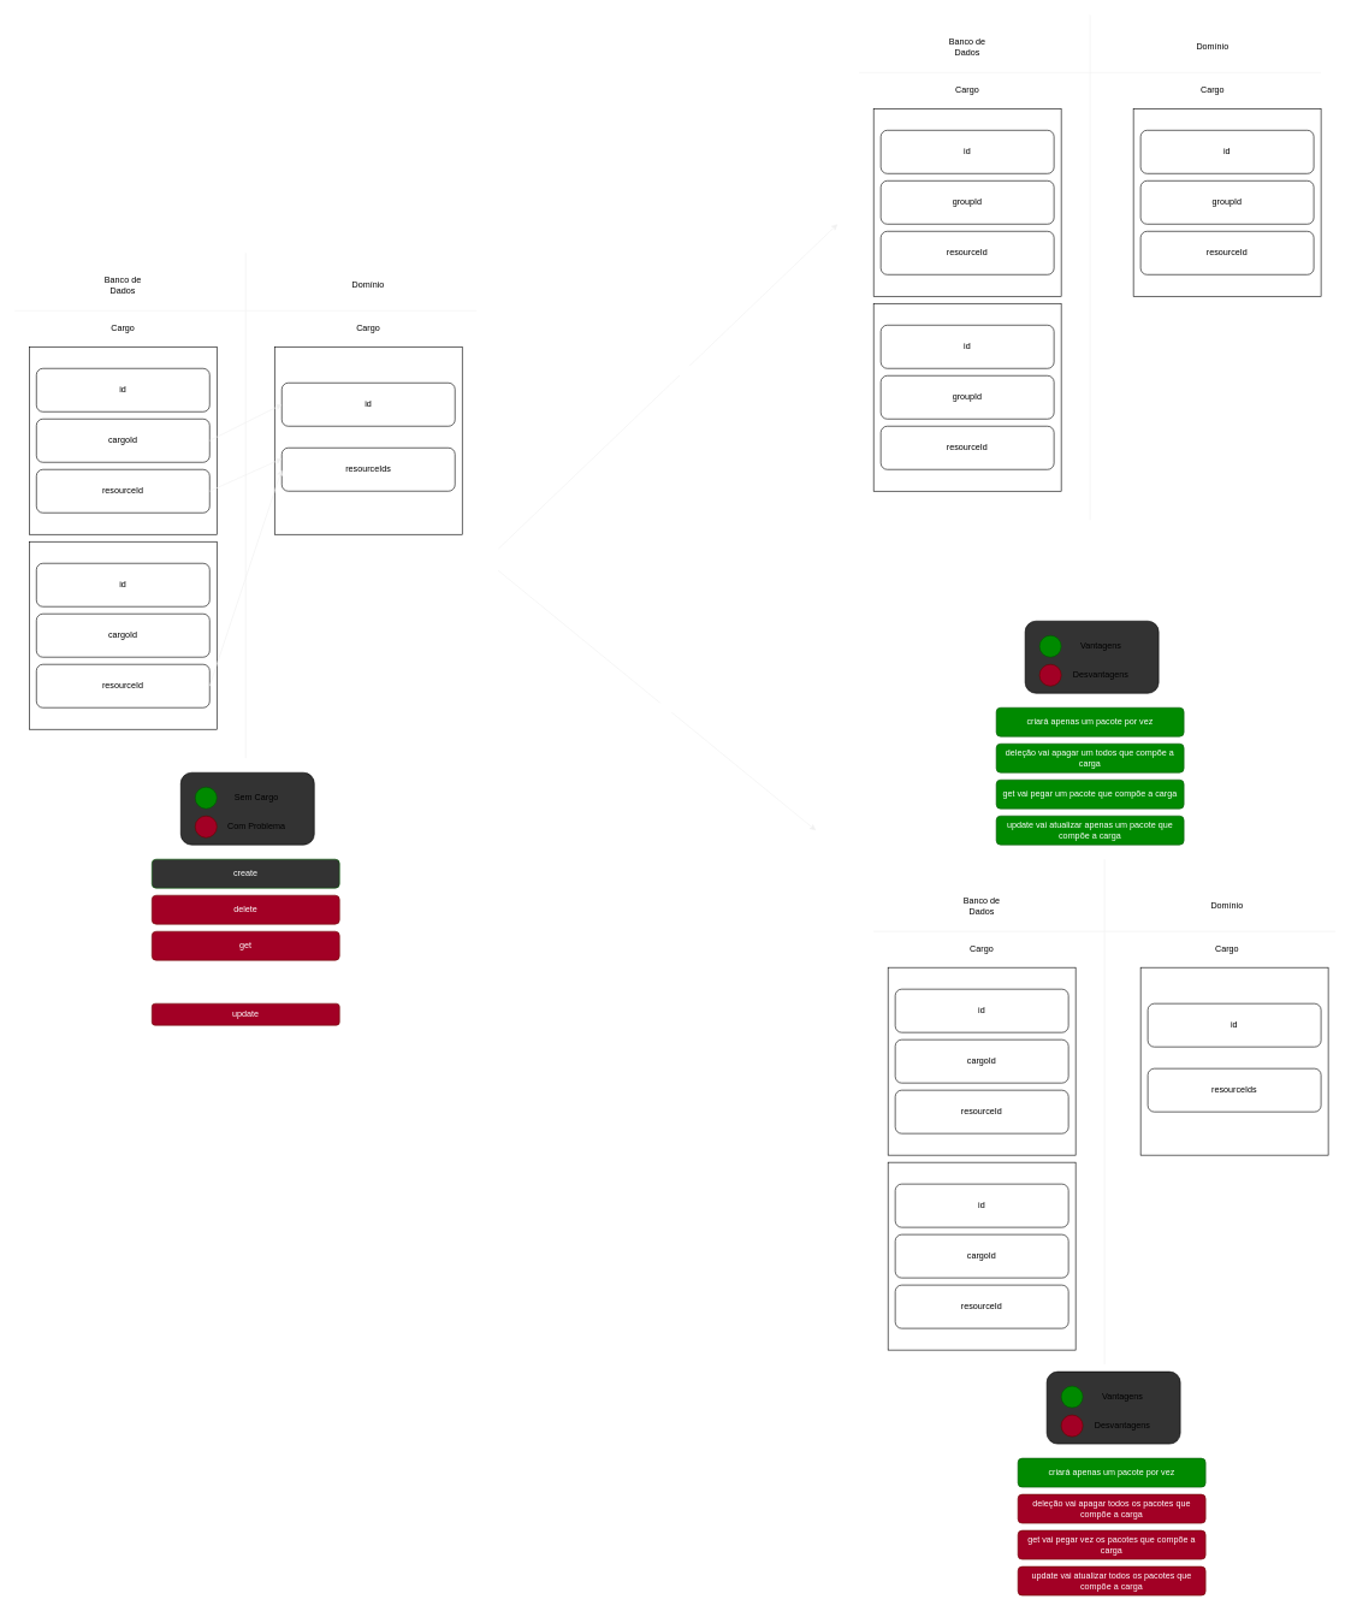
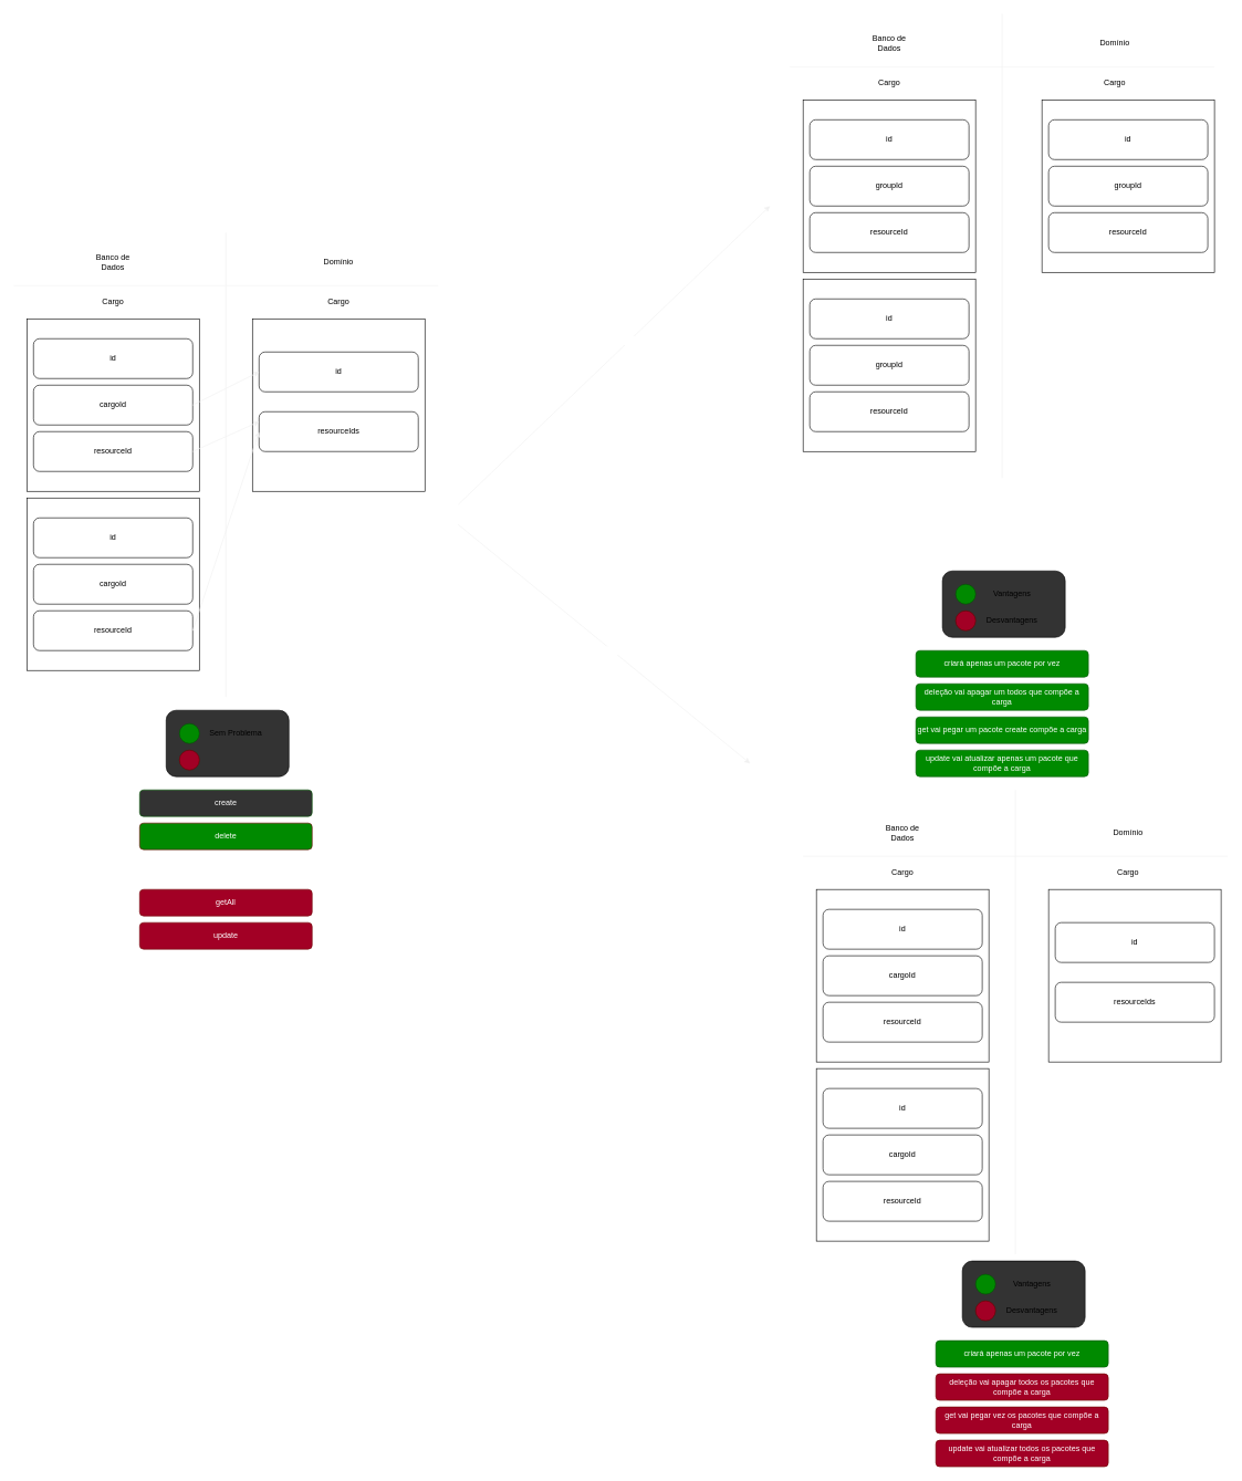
- <mxCell id="90" value="get vai pegar um pacote que compõe a carga" style="rounded=1;whiteSpace=wrap;html=1;fillColor=#008a00;fontColor=#ffffff;strokeColor=#005700;" vertex="1" parent="1"><mxGeometry x="1380" y="1080" width="260" height="40" as="geometry" /></mxCell>
+ <mxCell id="90" value="get vai pegar um pacote create compõe a carga" style="rounded=1;whiteSpace=wrap;html=1;fillColor=#008a00;fontColor=#ffffff;strokeColor=#005700;" vertex="1" parent="1"><mxGeometry x="1380" y="1080" width="260" height="40" as="geometry" /></mxCell>
- <mxCell id="33" value="Sem Cargo" style="text;html=1;strokeColor=none;fillColor=none;align=center;verticalAlign=middle;whiteSpace=wrap;rounded=0;" vertex="1" parent="29"><mxGeometry x="60" y="20" width="90" height="30" as="geometry" /></mxCell>
+ <mxCell id="33" value="Sem Problema" style="text;html=1;strokeColor=none;fillColor=none;align=center;verticalAlign=middle;whiteSpace=wrap;rounded=0;" vertex="1" parent="29"><mxGeometry x="60" y="20" width="90" height="30" as="geometry" /></mxCell>
- <mxCell id="34" value="Com Problema" style="text;html=1;strokeColor=none;fillColor=none;align=center;verticalAlign=middle;whiteSpace=wrap;rounded=0;" vertex="1" parent="29"><mxGeometry x="60" y="60" width="90" height="30" as="geometry" /></mxCell>
- <mxCell id="20" value="delete" style="rounded=1;whiteSpace=wrap;html=1;fillColor=#a20025;fontColor=#ffffff;strokeColor=#6F0000;" vertex="1" parent="1"><mxGeometry x="210" y="1240" width="260" height="40" as="geometry" /></mxCell>
+ <mxCell id="20" value="delete" style="rounded=1;whiteSpace=wrap;html=1;fillColor=#008a00;fontColor=#ffffff;strokeColor=#6F0000;" vertex="1" parent="1"><mxGeometry x="210" y="1240" width="260" height="40" as="geometry" /></mxCell>
- <mxCell id="21" value="get" style="rounded=1;whiteSpace=wrap;html=1;fillColor=#a20025;fontColor=#ffffff;strokeColor=#6F0000;" vertex="1" parent="1"><mxGeometry x="210" y="1290" width="260" height="40" as="geometry" /></mxCell>
+ <mxCell id="35" value="getAll" style="rounded=1;whiteSpace=wrap;html=1;fillColor=#a20025;fontColor=#ffffff;strokeColor=#6F0000;" vertex="1" parent="1"><mxGeometry x="210" y="1340" width="260" height="40" as="geometry" /></mxCell>
- <mxCell id="19" value="update" style="rounded=1;whiteSpace=wrap;html=1;fillColor=#a20025;fontColor=#ffffff;strokeColor=#6F0000;" vertex="1" parent="1"><mxGeometry x="210" y="1390" width="260" height="30" as="geometry" /></mxCell>
+ <mxCell id="19" value="update" style="rounded=1;whiteSpace=wrap;html=1;fillColor=#a20025;fontColor=#ffffff;strokeColor=#6F0000;" vertex="1" parent="1"><mxGeometry x="210" y="1390" width="260" height="40" as="geometry" /></mxCell>
